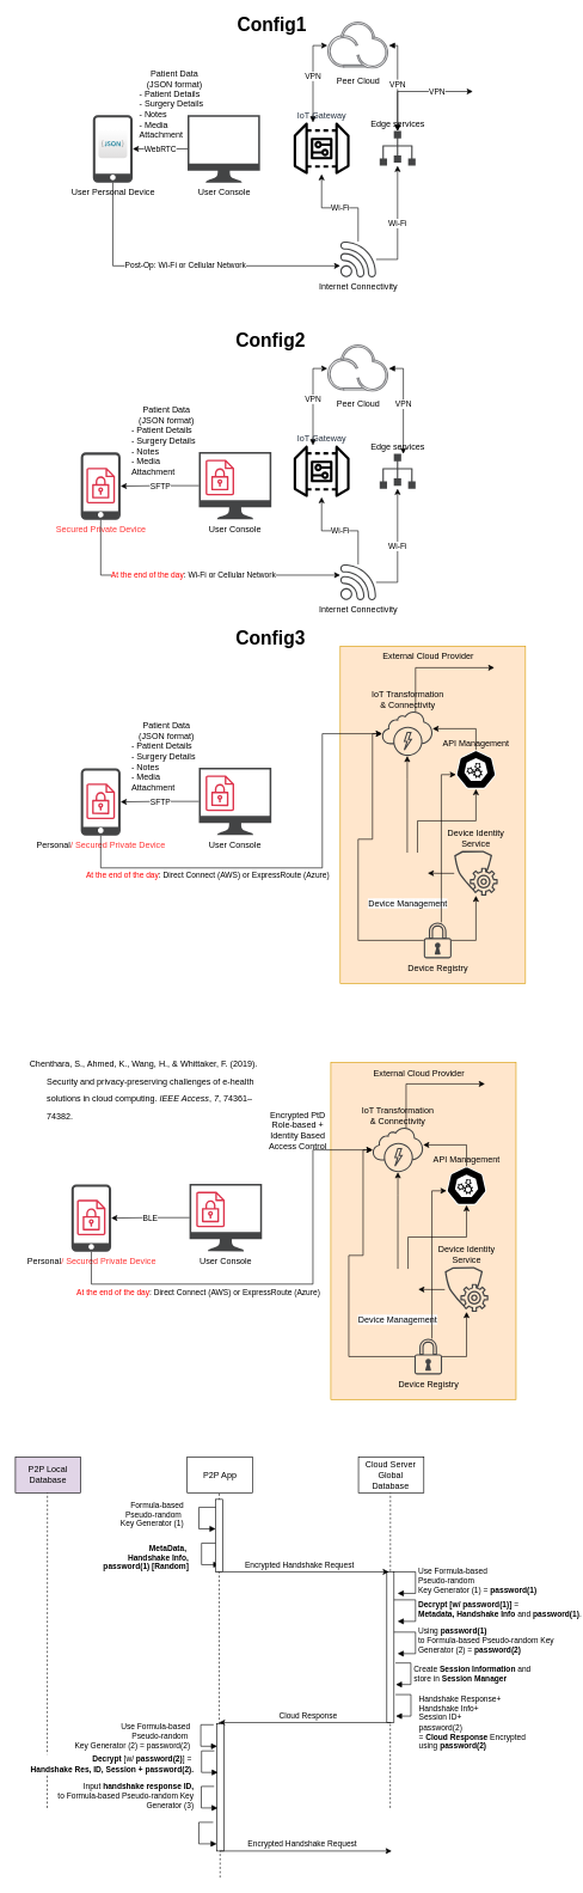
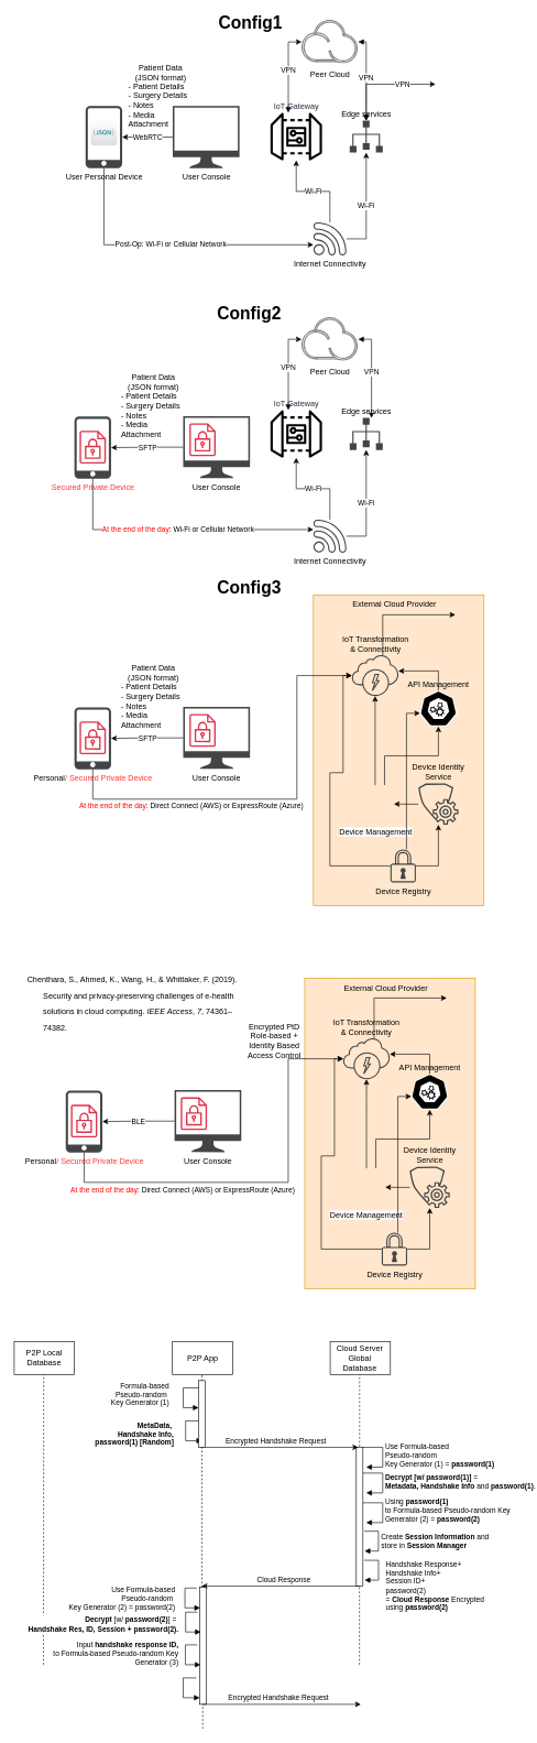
- <mxCell id="82" value="P2P Local Database" style="rounded=0;whiteSpace=wrap;html=1;fillColor=#e1d5e7;" vertex="1" parent="1"><mxGeometry x="20.9" y="2030" width="91.23" height="50" as="geometry" /></mxCell>
+ <mxCell id="82" value="P2P Local Database" style="rounded=0;whiteSpace=wrap;html=1;" vertex="1" parent="1"><mxGeometry x="20.9" y="2030" width="91.23" height="50" as="geometry" /></mxCell>
